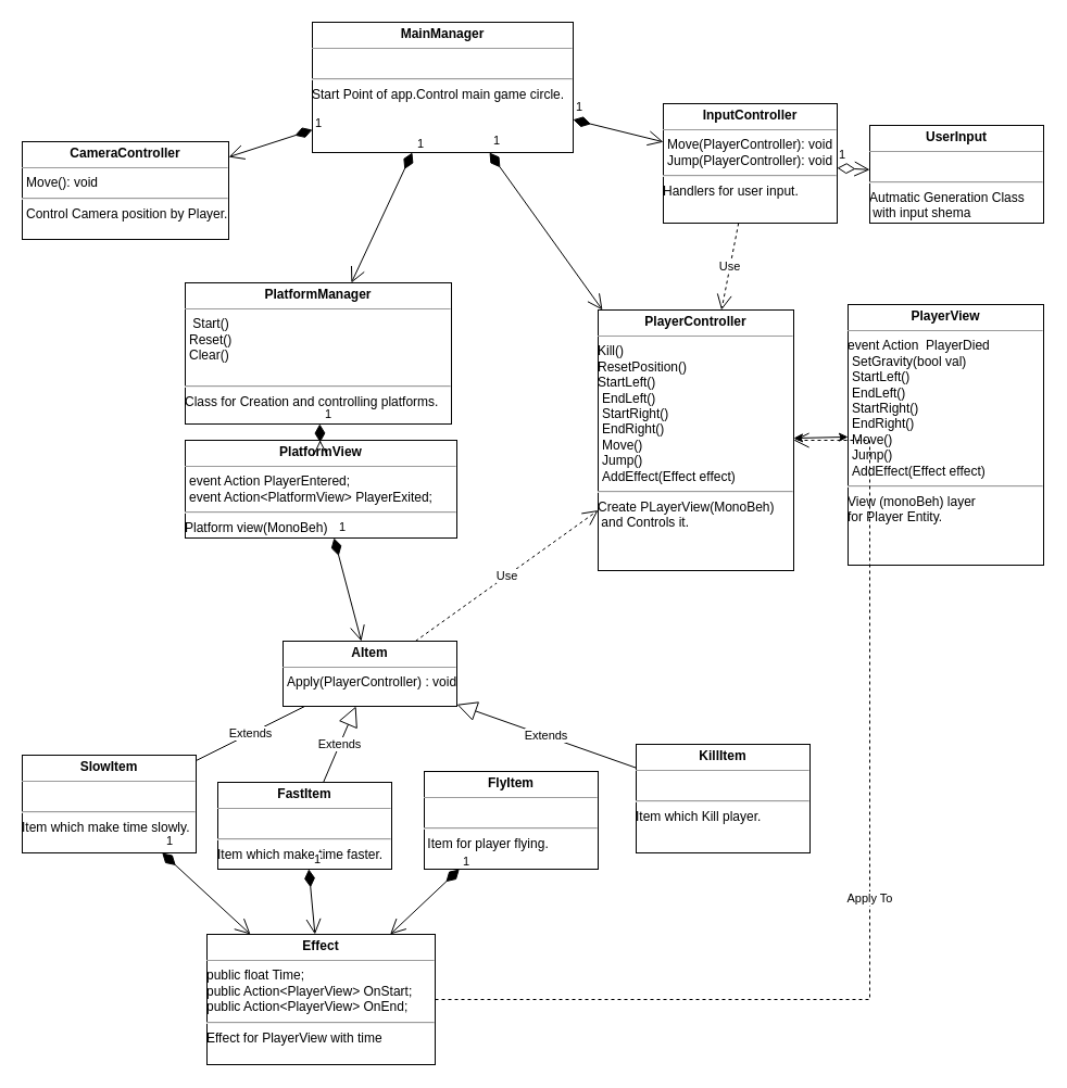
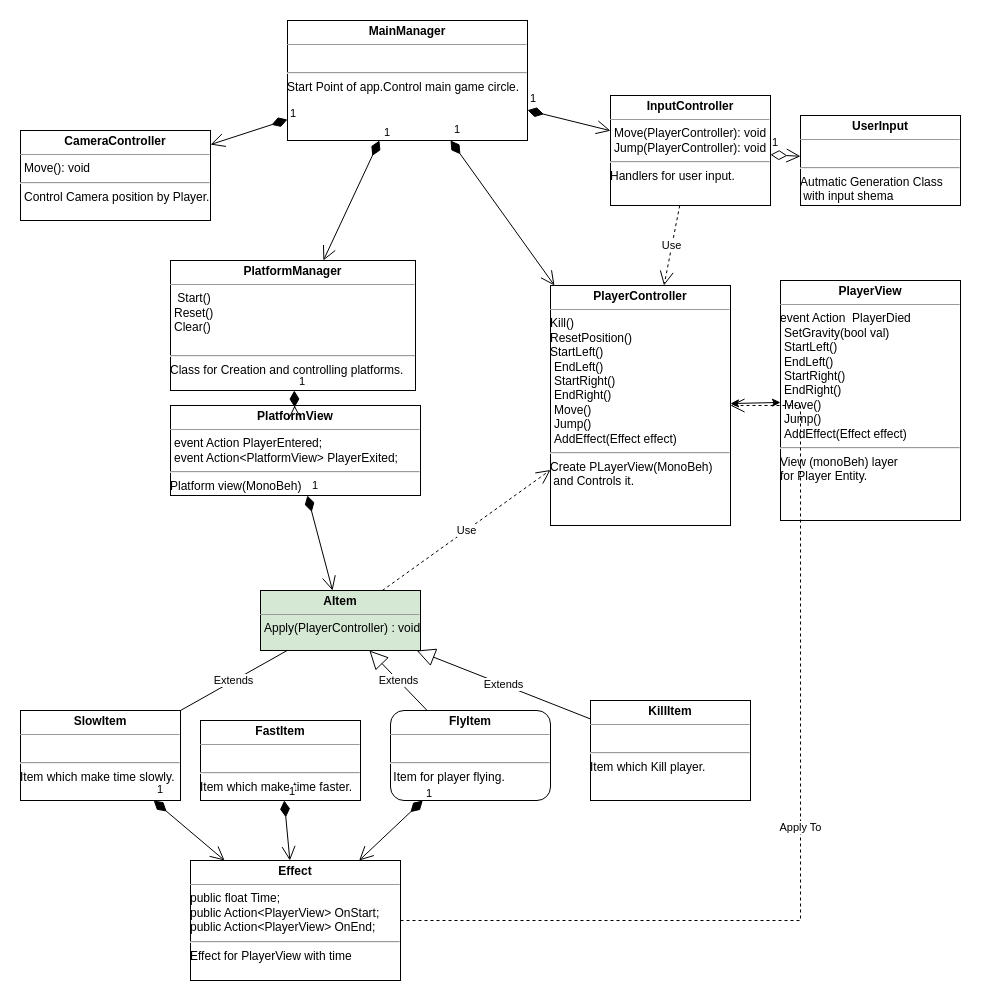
- <mxCell id="9" value="&lt;p style=&quot;margin:0px;margin-top:4px;text-align:center;&quot;&gt;&lt;b&gt;AItem&lt;/b&gt;&lt;/p&gt;&lt;hr size=&quot;1&quot;&gt;&lt;p style=&quot;margin:0px;margin-left:4px;&quot;&gt;&lt;span style=&quot;background-color: initial;&quot;&gt;Apply(PlayerController) : void&lt;/span&gt;&lt;br&gt;&lt;/p&gt;" style="verticalAlign=top;align=left;overflow=fill;fontSize=12;fontFamily=Helvetica;html=1;" parent="1" vertex="1"><mxGeometry x="260" y="590" width="160" height="60" as="geometry" /></mxCell>
+ <mxCell id="9" value="&lt;p style=&quot;margin:0px;margin-top:4px;text-align:center;&quot;&gt;&lt;b&gt;AItem&lt;/b&gt;&lt;/p&gt;&lt;hr size=&quot;1&quot;&gt;&lt;p style=&quot;margin:0px;margin-left:4px;&quot;&gt;&lt;span style=&quot;background-color: initial;&quot;&gt;Apply(PlayerController) : void&lt;/span&gt;&lt;br&gt;&lt;/p&gt;" style="verticalAlign=top;align=left;overflow=fill;fontSize=12;fontFamily=Helvetica;html=1;fillColor=#d5e8d4;" parent="1" vertex="1"><mxGeometry x="260" y="590" width="160" height="60" as="geometry" /></mxCell>
+ <mxCell id="15" value="Extends" style="endArrow=block;endSize=16;endFill=0;html=1;rounded=0;" parent="1" source="12" target="9" edge="1"><mxGeometry width="160" relative="1" as="geometry"><mxPoint x="335.769" y="720" as="sourcePoint" /><mxPoint x="314.231" y="680" as="targetPoint" /></mxGeometry></mxCell>
- <mxCell id="14" value="Extends" style="endArrow=block;endSize=16;endFill=0;html=1;rounded=0;" parent="1" source="11" target="9" edge="1"><mxGeometry width="160" relative="1" as="geometry"><mxPoint x="205" y="720" as="sourcePoint" /><mxPoint x="245" y="680" as="targetPoint" /></mxGeometry></mxCell>
- <mxCell id="32" value="&lt;p style=&quot;margin:0px;margin-top:4px;text-align:center;&quot;&gt;&lt;b&gt;KillItem&lt;/b&gt;&lt;br&gt;&lt;/p&gt;&lt;hr size=&quot;1&quot;&gt;&lt;p style=&quot;margin:0px;margin-left:4px;&quot;&gt;&lt;/p&gt;&lt;p style=&quot;margin:0px;margin-left:4px;&quot;&gt;&lt;br&gt;&lt;/p&gt;&lt;hr&gt;Item which Kill player." style="verticalAlign=top;align=left;overflow=fill;fontSize=12;fontFamily=Helvetica;html=1;" parent="1" vertex="1"><mxGeometry x="585" y="685" width="160" height="100" as="geometry" /></mxCell>
+ <mxCell id="32" value="&lt;p style=&quot;margin:0px;margin-top:4px;text-align:center;&quot;&gt;&lt;b&gt;KillItem&lt;/b&gt;&lt;br&gt;&lt;/p&gt;&lt;hr size=&quot;1&quot;&gt;&lt;p style=&quot;margin:0px;margin-left:4px;&quot;&gt;&lt;/p&gt;&lt;p style=&quot;margin:0px;margin-left:4px;&quot;&gt;&lt;br&gt;&lt;/p&gt;&lt;hr&gt;Item which Kill player." style="verticalAlign=top;align=left;overflow=fill;fontSize=12;fontFamily=Helvetica;html=1;" parent="1" vertex="1"><mxGeometry x="590" y="700" width="160" height="100" as="geometry" /></mxCell>
- <mxCell id="10" value="&lt;p style=&quot;margin:0px;margin-top:4px;text-align:center;&quot;&gt;&lt;b&gt;SlowItem&lt;/b&gt;&lt;/p&gt;&lt;hr size=&quot;1&quot;&gt;&lt;p style=&quot;margin:0px;margin-left:4px;&quot;&gt;&lt;/p&gt;&lt;p style=&quot;margin:0px;margin-left:4px;&quot;&gt;&amp;nbsp;&lt;/p&gt;&lt;hr&gt;Item which make time slowly." style="verticalAlign=top;align=left;overflow=fill;fontSize=12;fontFamily=Helvetica;html=1;" parent="1" vertex="1"><mxGeometry x="20" y="695" width="160" height="90" as="geometry" /></mxCell>
+ <mxCell id="10" value="&lt;p style=&quot;margin:0px;margin-top:4px;text-align:center;&quot;&gt;&lt;b&gt;SlowItem&lt;/b&gt;&lt;/p&gt;&lt;hr size=&quot;1&quot;&gt;&lt;p style=&quot;margin:0px;margin-left:4px;&quot;&gt;&lt;/p&gt;&lt;p style=&quot;margin:0px;margin-left:4px;&quot;&gt;&amp;nbsp;&lt;/p&gt;&lt;hr&gt;Item which make time slowly." style="verticalAlign=top;align=left;overflow=fill;fontSize=12;fontFamily=Helvetica;html=1;" parent="1" vertex="1"><mxGeometry x="20" y="710" width="160" height="90" as="geometry" /></mxCell>
- <mxCell id="12" value="&lt;p style=&quot;margin:0px;margin-top:4px;text-align:center;&quot;&gt;&lt;b&gt;FlyItem&lt;/b&gt;&lt;/p&gt;&lt;hr size=&quot;1&quot;&gt;&lt;p style=&quot;margin:0px;margin-left:4px;&quot;&gt;&lt;/p&gt;&lt;p style=&quot;margin:0px;margin-left:4px;&quot;&gt;&amp;nbsp;&lt;/p&gt;&lt;hr&gt;&amp;nbsp;Item for player flying." style="verticalAlign=top;align=left;overflow=fill;fontSize=12;fontFamily=Helvetica;html=1;" parent="1" vertex="1"><mxGeometry x="390" y="710" width="160" height="90" as="geometry" /></mxCell>
+ <mxCell id="12" value="&lt;p style=&quot;margin:0px;margin-top:4px;text-align:center;&quot;&gt;&lt;b&gt;FlyItem&lt;/b&gt;&lt;/p&gt;&lt;hr size=&quot;1&quot;&gt;&lt;p style=&quot;margin:0px;margin-left:4px;&quot;&gt;&lt;/p&gt;&lt;p style=&quot;margin:0px;margin-left:4px;&quot;&gt;&amp;nbsp;&lt;/p&gt;&lt;hr&gt;&amp;nbsp;Item for player flying." style="verticalAlign=top;align=left;overflow=fill;fontSize=12;fontFamily=Helvetica;html=1;rounded=1;" parent="1" vertex="1"><mxGeometry x="390" y="710" width="160" height="90" as="geometry" /></mxCell>
